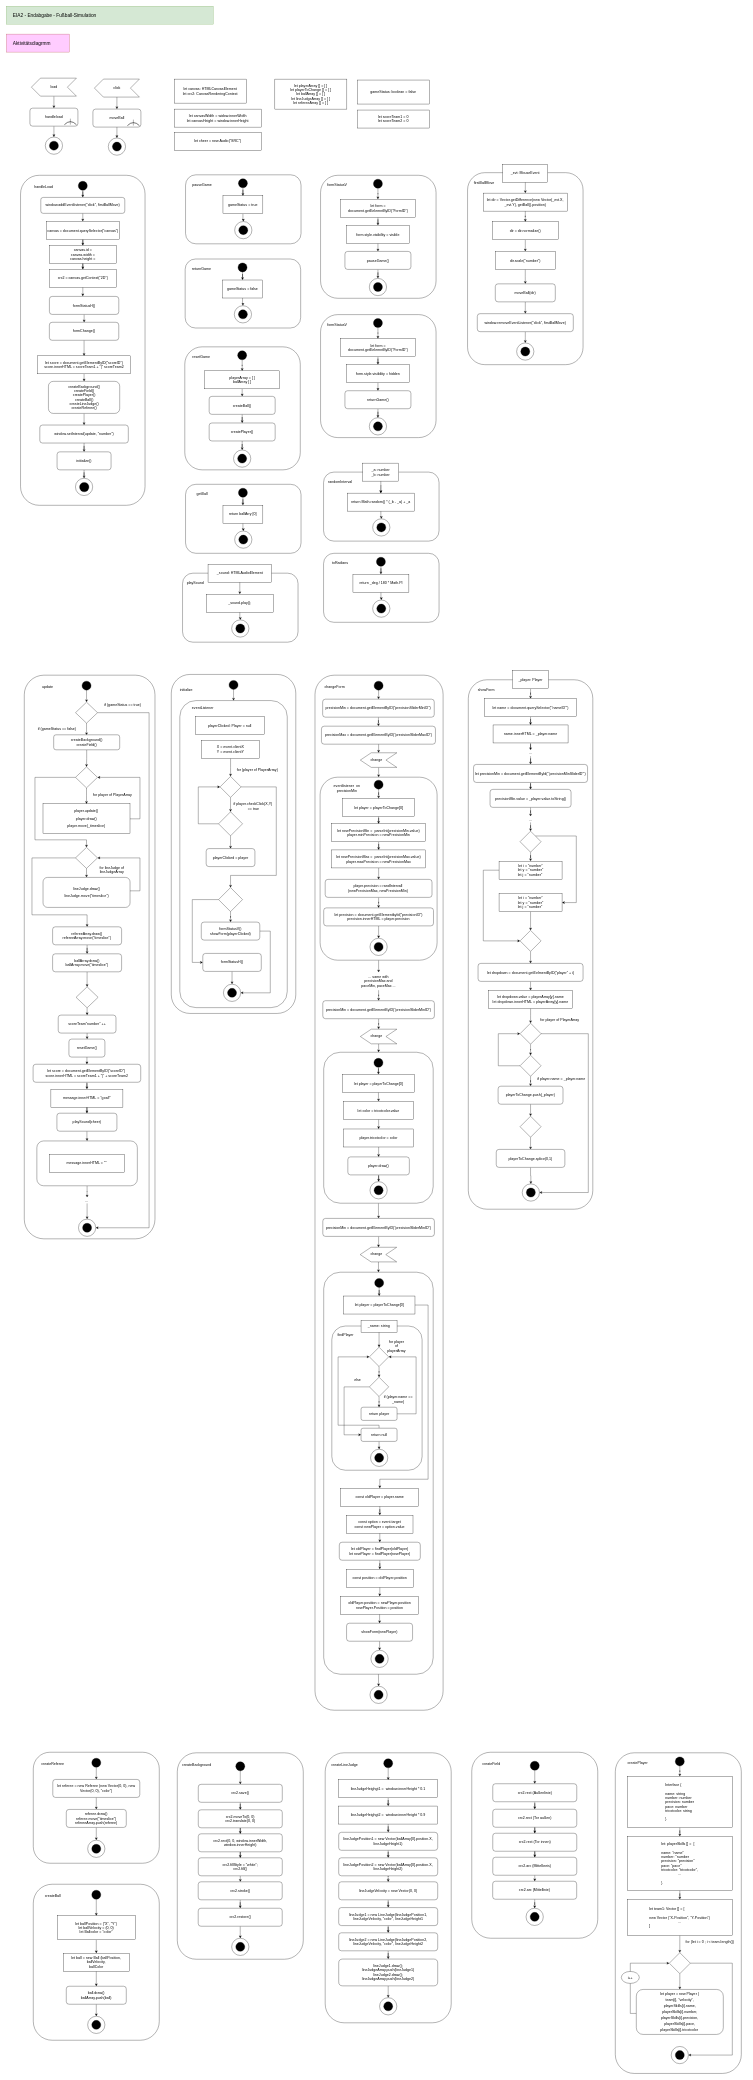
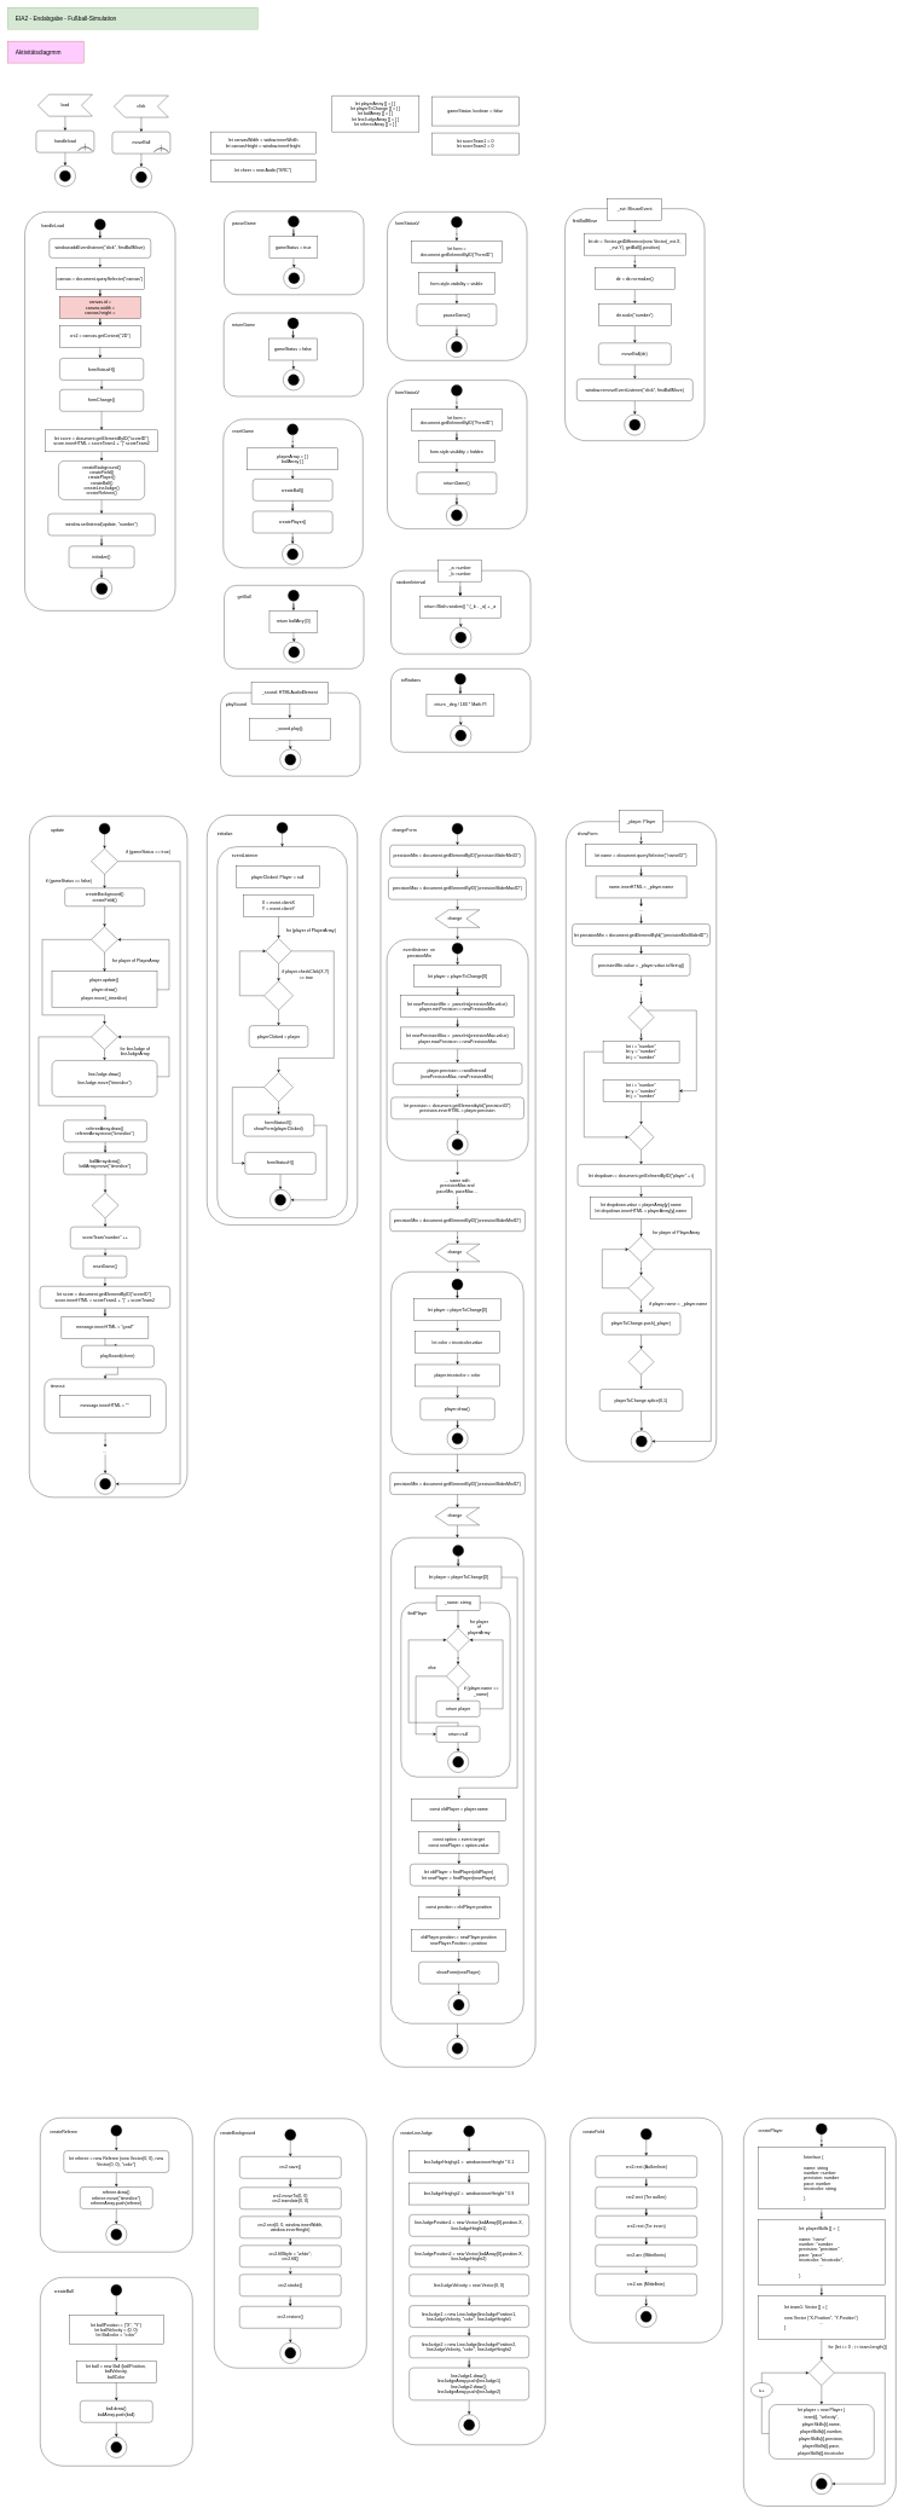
- <mxCell id="46" value="let canvas: HTMLCanvasElement&lt;br&gt;let crc2: CanvasRenderingContext" style="rounded=0;whiteSpace=wrap;html=1;fillColor=#ffffff;" vertex="1" parent="1"><mxGeometry x="580.25" y="263.13" width="240" height="80" as="geometry" /></mxCell>
- <mxCell id="6" value="canvas.id =&lt;br&gt;canvas.width =&lt;br&gt;canvas.height =" style="rounded=0;whiteSpace=wrap;html=1;fillColor=#ffffff;" vertex="1" parent="1"><mxGeometry x="163.75" y="817.51" width="222.5" height="60" as="geometry" /></mxCell>
+ <mxCell id="6" value="canvas.id =&lt;br&gt;canvas.width =&lt;br&gt;canvas.height =" style="rounded=0;whiteSpace=wrap;html=1;fillColor=#f8cecc;" vertex="1" parent="1"><mxGeometry x="163.75" y="817.51" width="222.5" height="60" as="geometry" /></mxCell>
- <mxCell id="467" value="&lt;span&gt;playSound(cheer)&lt;/span&gt;" style="rounded=1;whiteSpace=wrap;html=1;" vertex="1" parent="1"><mxGeometry x="188.75" y="3710" width="200" height="60" as="geometry" /></mxCell>
+ <mxCell id="467" value="&lt;span&gt;playSound(cheer)&lt;/span&gt;" style="rounded=1;whiteSpace=wrap;html=1;" vertex="1" parent="1"><mxGeometry x="223.75" y="3710" width="200" height="60" as="geometry" /></mxCell>
+ <mxCell id="168" value="timeout" style="text;html=1;strokeColor=none;fillColor=none;align=center;verticalAlign=middle;whiteSpace=wrap;rounded=0;" vertex="1" parent="1"><mxGeometry x="138" y="3810.62" width="40" height="20" as="geometry" /></mxCell>
